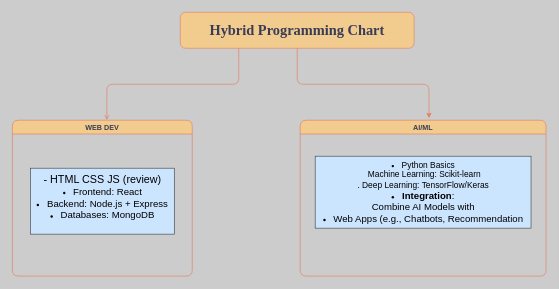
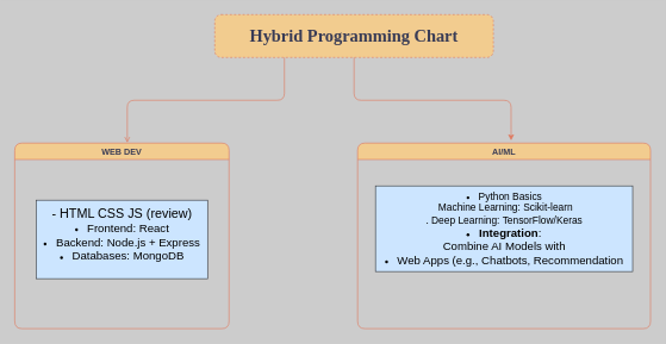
- <mxCell id="2" value="&lt;font face=&quot;Times New Roman&quot; style=&quot;font-size: 24px;&quot;&gt;&lt;b&gt;Hybrid Programming Chart&lt;/b&gt;&lt;/font&gt;" style="rounded=1;whiteSpace=wrap;html=1;labelBackgroundColor=none;fillColor=#F2CC8F;strokeColor=#E07A5F;fontColor=#393C56;glass=0;shadow=0;" vertex="1" parent="1"><mxGeometry x="300" y="20" width="390" height="60" as="geometry" /></mxCell>
+ <mxCell id="2" value="&lt;font face=&quot;Times New Roman&quot; style=&quot;font-size: 24px;&quot;&gt;&lt;b&gt;Hybrid Programming Chart&lt;/b&gt;&lt;/font&gt;" style="rounded=1;whiteSpace=wrap;html=1;labelBackgroundColor=none;fillColor=#F2CC8F;strokeColor=#E07A5F;fontColor=#393C56;glass=0;shadow=0;dashed=1;" vertex="1" parent="1"><mxGeometry x="300" y="20" width="390" height="60" as="geometry" /></mxCell>
